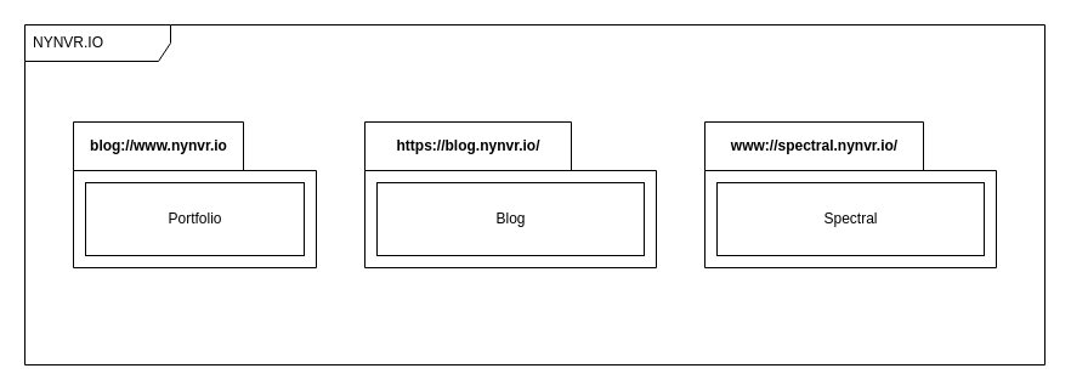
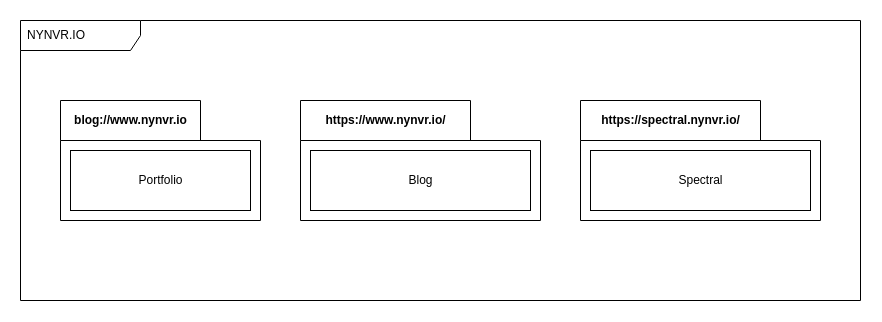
- <mxCell id="5" value="https://blog.nynvr.io/" style="shape=folder;fontStyle=1;tabWidth=170;tabHeight=40;tabPosition=left;html=1;boundedLbl=1;labelInHeader=1;container=1;collapsible=0;recursiveResize=0;" parent="1" vertex="1"><mxGeometry x="300" y="100" width="240" height="120" as="geometry" /></mxCell>
+ <mxCell id="5" value="https://www.nynvr.io/" style="shape=folder;fontStyle=1;tabWidth=170;tabHeight=40;tabPosition=left;html=1;boundedLbl=1;labelInHeader=1;container=1;collapsible=0;recursiveResize=0;" parent="1" vertex="1"><mxGeometry x="300" y="100" width="240" height="120" as="geometry" /></mxCell>
- <mxCell id="7" value="www://spectral.nynvr.io/" style="shape=folder;fontStyle=1;tabWidth=180;tabHeight=40;tabPosition=left;html=1;boundedLbl=1;labelInHeader=1;container=1;collapsible=0;recursiveResize=0;" parent="1" vertex="1"><mxGeometry x="580" y="100" width="240" height="120" as="geometry" /></mxCell>
+ <mxCell id="7" value="https://spectral.nynvr.io/" style="shape=folder;fontStyle=1;tabWidth=180;tabHeight=40;tabPosition=left;html=1;boundedLbl=1;labelInHeader=1;container=1;collapsible=0;recursiveResize=0;" parent="1" vertex="1"><mxGeometry x="580" y="100" width="240" height="120" as="geometry" /></mxCell>
